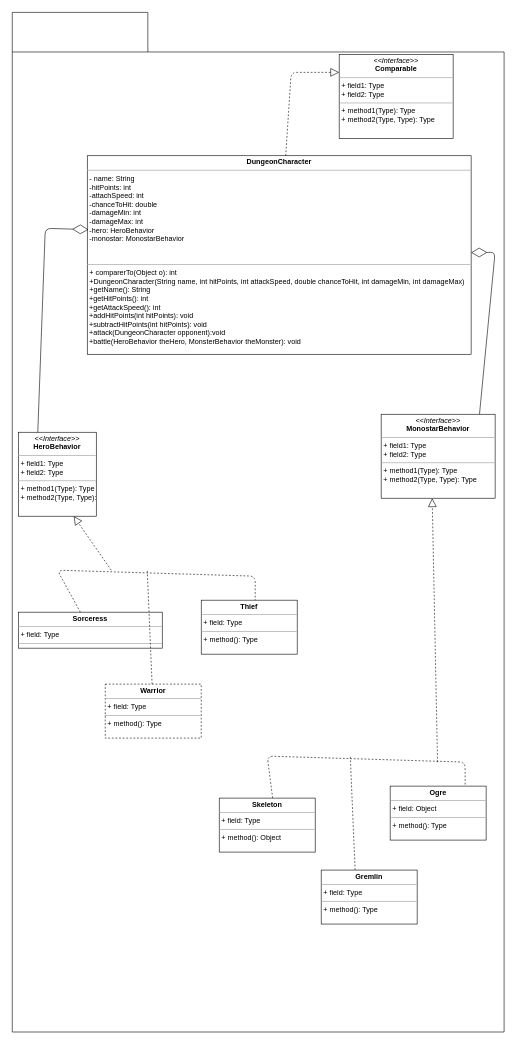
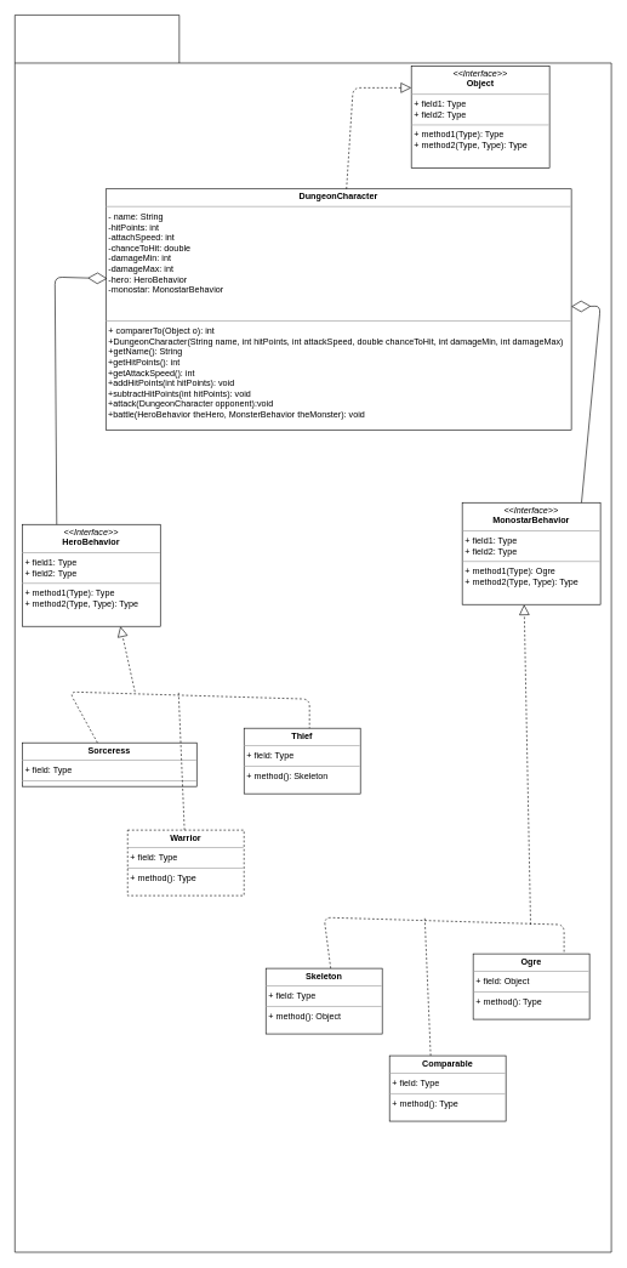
- <mxCell id="6" value="&lt;p style=&quot;margin: 0px ; margin-top: 4px ; text-align: center&quot;&gt;&lt;i&gt;&amp;lt;&amp;lt;Interface&amp;gt;&amp;gt;&lt;/i&gt;&lt;br&gt;&lt;b&gt;Comparable&lt;/b&gt;&lt;/p&gt;&lt;hr size=&quot;1&quot;&gt;&lt;p style=&quot;margin: 0px ; margin-left: 4px&quot;&gt;+ field1: Type&lt;br&gt;+ field2: Type&lt;/p&gt;&lt;hr size=&quot;1&quot;&gt;&lt;p style=&quot;margin: 0px ; margin-left: 4px&quot;&gt;+ method1(Type): Type&lt;br&gt;+ method2(Type, Type): Type&lt;/p&gt;" style="verticalAlign=top;align=left;overflow=fill;fontSize=12;fontFamily=Helvetica;html=1;" parent="1" vertex="1"><mxGeometry x="565" y="90" width="190" height="140" as="geometry" /></mxCell>
+ <mxCell id="6" value="&lt;p style=&quot;margin: 0px ; margin-top: 4px ; text-align: center&quot;&gt;&lt;i&gt;&amp;lt;&amp;lt;Interface&amp;gt;&amp;gt;&lt;/i&gt;&lt;br&gt;&lt;b&gt;Object&lt;/b&gt;&lt;/p&gt;&lt;hr size=&quot;1&quot;&gt;&lt;p style=&quot;margin: 0px ; margin-left: 4px&quot;&gt;+ field1: Type&lt;br&gt;+ field2: Type&lt;/p&gt;&lt;hr size=&quot;1&quot;&gt;&lt;p style=&quot;margin: 0px ; margin-left: 4px&quot;&gt;+ method1(Type): Type&lt;br&gt;+ method2(Type, Type): Type&lt;/p&gt;" style="verticalAlign=top;align=left;overflow=fill;fontSize=12;fontFamily=Helvetica;html=1;" parent="1" vertex="1"><mxGeometry x="565" y="90" width="190" height="140" as="geometry" /></mxCell>
- <mxCell id="5" value="&lt;p style=&quot;margin: 0px ; margin-top: 4px ; text-align: center&quot;&gt;&lt;i&gt;&amp;lt;&amp;lt;Interface&amp;gt;&amp;gt;&lt;/i&gt;&lt;br&gt;&lt;b&gt;MonostarBehavior&lt;/b&gt;&lt;/p&gt;&lt;hr size=&quot;1&quot;&gt;&lt;p style=&quot;margin: 0px ; margin-left: 4px&quot;&gt;+ field1: Type&lt;br&gt;+ field2: Type&lt;/p&gt;&lt;hr size=&quot;1&quot;&gt;&lt;p style=&quot;margin: 0px ; margin-left: 4px&quot;&gt;+ method1(Type): Type&lt;br&gt;+ method2(Type, Type): Type&lt;/p&gt;" style="verticalAlign=top;align=left;overflow=fill;fontSize=12;fontFamily=Helvetica;html=1;" parent="1" vertex="1"><mxGeometry x="635" y="690" width="190" height="140" as="geometry" /></mxCell>
+ <mxCell id="5" value="&lt;p style=&quot;margin: 0px ; margin-top: 4px ; text-align: center&quot;&gt;&lt;i&gt;&amp;lt;&amp;lt;Interface&amp;gt;&amp;gt;&lt;/i&gt;&lt;br&gt;&lt;b&gt;MonostarBehavior&lt;/b&gt;&lt;/p&gt;&lt;hr size=&quot;1&quot;&gt;&lt;p style=&quot;margin: 0px ; margin-left: 4px&quot;&gt;+ field1: Type&lt;br&gt;+ field2: Type&lt;/p&gt;&lt;hr size=&quot;1&quot;&gt;&lt;p style=&quot;margin: 0px ; margin-left: 4px&quot;&gt;+ method1(Type): Ogre&lt;br&gt;+ method2(Type, Type): Type&lt;/p&gt;" style="verticalAlign=top;align=left;overflow=fill;fontSize=12;fontFamily=Helvetica;html=1;" parent="1" vertex="1"><mxGeometry x="635" y="690" width="190" height="140" as="geometry" /></mxCell>
- <mxCell id="4" value="&lt;p style=&quot;margin: 0px ; margin-top: 4px ; text-align: center&quot;&gt;&lt;i&gt;&amp;lt;&amp;lt;Interface&amp;gt;&amp;gt;&lt;/i&gt;&lt;br&gt;&lt;b&gt;HeroBehavior&lt;/b&gt;&lt;/p&gt;&lt;hr size=&quot;1&quot;&gt;&lt;p style=&quot;margin: 0px ; margin-left: 4px&quot;&gt;+ field1: Type&lt;br&gt;+ field2: Type&lt;/p&gt;&lt;hr size=&quot;1&quot;&gt;&lt;p style=&quot;margin: 0px ; margin-left: 4px&quot;&gt;+ method1(Type): Type&lt;br&gt;+ method2(Type, Type): Type&lt;/p&gt;" style="verticalAlign=top;align=left;overflow=fill;fontSize=12;fontFamily=Helvetica;html=1;" parent="1" vertex="1"><mxGeometry x="30" y="720" width="130" height="140" as="geometry" /></mxCell>
+ <mxCell id="4" value="&lt;p style=&quot;margin: 0px ; margin-top: 4px ; text-align: center&quot;&gt;&lt;i&gt;&amp;lt;&amp;lt;Interface&amp;gt;&amp;gt;&lt;/i&gt;&lt;br&gt;&lt;b&gt;HeroBehavior&lt;/b&gt;&lt;/p&gt;&lt;hr size=&quot;1&quot;&gt;&lt;p style=&quot;margin: 0px ; margin-left: 4px&quot;&gt;+ field1: Type&lt;br&gt;+ field2: Type&lt;/p&gt;&lt;hr size=&quot;1&quot;&gt;&lt;p style=&quot;margin: 0px ; margin-left: 4px&quot;&gt;+ method1(Type): Type&lt;br&gt;+ method2(Type, Type): Type&lt;/p&gt;" style="verticalAlign=top;align=left;overflow=fill;fontSize=12;fontFamily=Helvetica;html=1;" parent="1" vertex="1"><mxGeometry x="30" y="720" width="190" height="140" as="geometry" /></mxCell>
- <mxCell id="12" value="&lt;p style=&quot;margin: 0px ; margin-top: 4px ; text-align: center&quot;&gt;&lt;b&gt;Thief&lt;/b&gt;&lt;br&gt;&lt;/p&gt;&lt;hr size=&quot;1&quot;&gt;&lt;p style=&quot;margin: 0px ; margin-left: 4px&quot;&gt;+ field: Type&lt;/p&gt;&lt;hr size=&quot;1&quot;&gt;&lt;p style=&quot;margin: 0px ; margin-left: 4px&quot;&gt;+ method(): Type&lt;/p&gt;" style="verticalAlign=top;align=left;overflow=fill;fontSize=12;fontFamily=Helvetica;html=1;" vertex="1" parent="1"><mxGeometry x="335" y="1000" width="160" height="90" as="geometry" /></mxCell>
+ <mxCell id="12" value="&lt;p style=&quot;margin: 0px ; margin-top: 4px ; text-align: center&quot;&gt;&lt;b&gt;Thief&lt;/b&gt;&lt;br&gt;&lt;/p&gt;&lt;hr size=&quot;1&quot;&gt;&lt;p style=&quot;margin: 0px ; margin-left: 4px&quot;&gt;+ field: Type&lt;/p&gt;&lt;hr size=&quot;1&quot;&gt;&lt;p style=&quot;margin: 0px ; margin-left: 4px&quot;&gt;+ method(): Skeleton&lt;/p&gt;" style="verticalAlign=top;align=left;overflow=fill;fontSize=12;fontFamily=Helvetica;html=1;" vertex="1" parent="1"><mxGeometry x="335" y="1000" width="160" height="90" as="geometry" /></mxCell>
- <mxCell id="21" value="&lt;p style=&quot;margin: 0px ; margin-top: 4px ; text-align: center&quot;&gt;&lt;b&gt;Gremlin&lt;/b&gt;&lt;br&gt;&lt;/p&gt;&lt;hr size=&quot;1&quot;&gt;&lt;p style=&quot;margin: 0px ; margin-left: 4px&quot;&gt;+ field: Type&lt;/p&gt;&lt;hr size=&quot;1&quot;&gt;&lt;p style=&quot;margin: 0px ; margin-left: 4px&quot;&gt;+ method(): Type&lt;/p&gt;" style="verticalAlign=top;align=left;overflow=fill;fontSize=12;fontFamily=Helvetica;html=1;" vertex="1" parent="1"><mxGeometry x="535" y="1450" width="160" height="90" as="geometry" /></mxCell>
+ <mxCell id="21" value="&lt;p style=&quot;margin: 0px ; margin-top: 4px ; text-align: center&quot;&gt;&lt;b&gt;Comparable&lt;/b&gt;&lt;br&gt;&lt;/p&gt;&lt;hr size=&quot;1&quot;&gt;&lt;p style=&quot;margin: 0px ; margin-left: 4px&quot;&gt;+ field: Type&lt;/p&gt;&lt;hr size=&quot;1&quot;&gt;&lt;p style=&quot;margin: 0px ; margin-left: 4px&quot;&gt;+ method(): Type&lt;/p&gt;" style="verticalAlign=top;align=left;overflow=fill;fontSize=12;fontFamily=Helvetica;html=1;" vertex="1" parent="1"><mxGeometry x="535" y="1450" width="160" height="90" as="geometry" /></mxCell>
